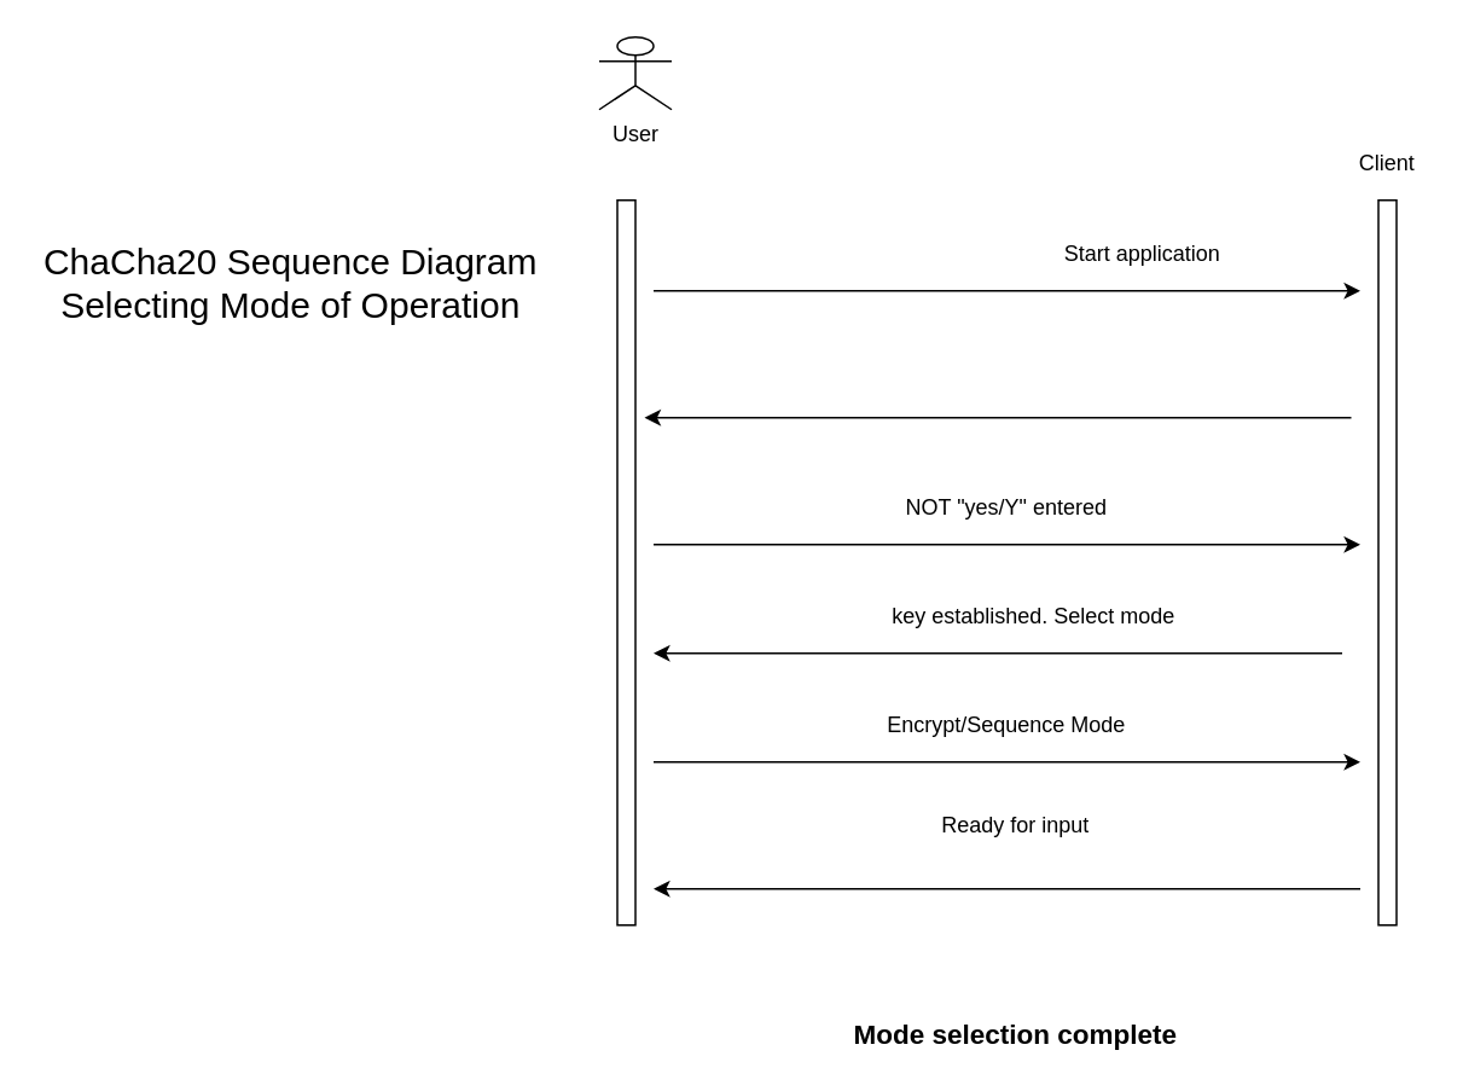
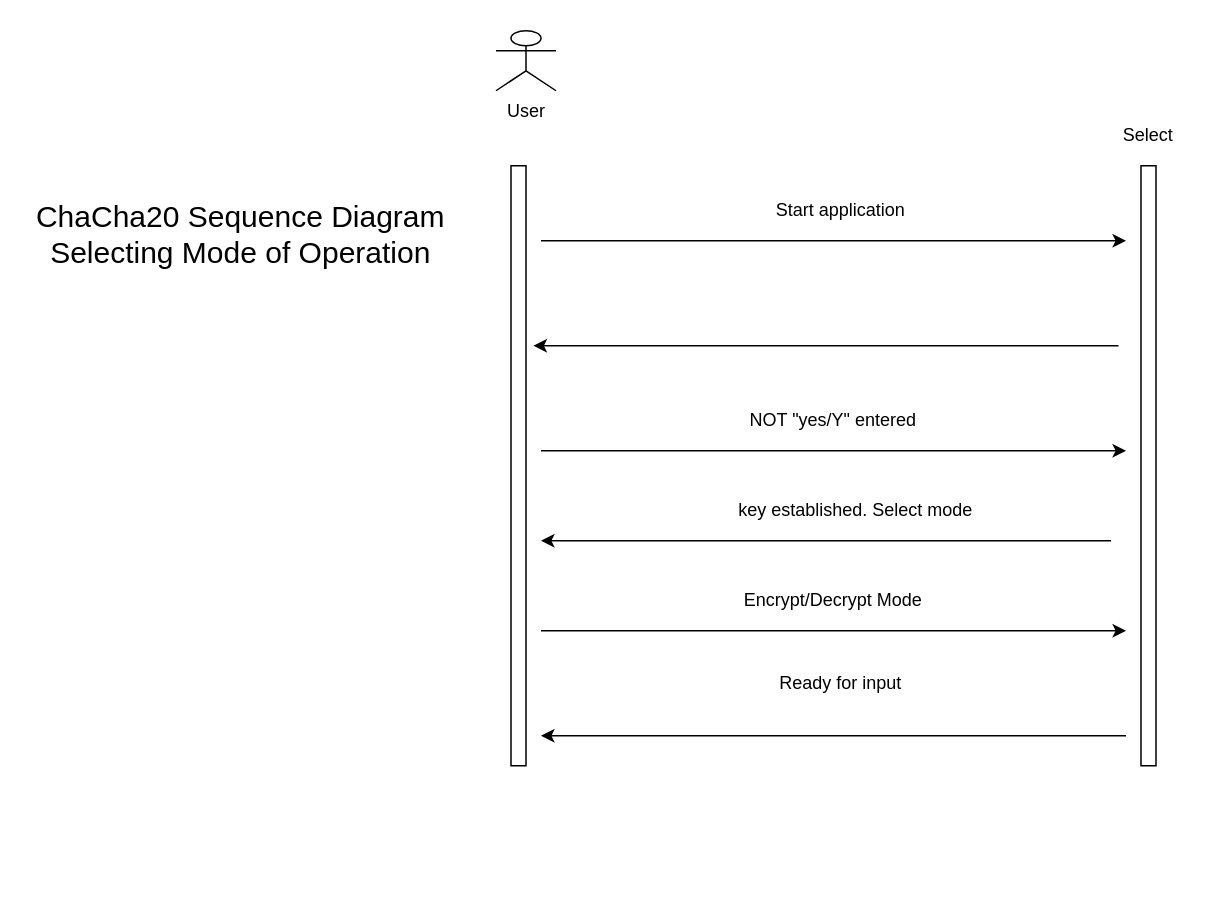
- <mxCell id="5" value="Client" style="text;html=1;strokeColor=none;fillColor=none;align=center;verticalAlign=middle;whiteSpace=wrap;rounded=0;" parent="1" vertex="1"><mxGeometry x="745" y="80" width="40" height="20" as="geometry" /></mxCell>
+ <mxCell id="5" value="Select" style="text;html=1;strokeColor=none;fillColor=none;align=center;verticalAlign=middle;whiteSpace=wrap;rounded=0;" parent="1" vertex="1"><mxGeometry x="745" y="80" width="40" height="20" as="geometry" /></mxCell>
- <mxCell id="7" value="Start application" style="text;html=1;strokeColor=none;fillColor=none;align=center;verticalAlign=middle;whiteSpace=wrap;rounded=0;" parent="1" vertex="1"><mxGeometry x="570" y="130" width="120" height="20" as="geometry" /></mxCell>
+ <mxCell id="7" value="Start application" style="text;html=1;strokeColor=none;fillColor=none;align=center;verticalAlign=middle;whiteSpace=wrap;rounded=0;" parent="1" vertex="1"><mxGeometry x="500" y="130" width="120" height="20" as="geometry" /></mxCell>
- <mxCell id="14" value="Encrypt/Sequence Mode" style="text;html=1;strokeColor=none;fillColor=none;align=center;verticalAlign=middle;whiteSpace=wrap;rounded=0;" parent="1" vertex="1"><mxGeometry x="455" y="390" width="200" height="20" as="geometry" /></mxCell>
+ <mxCell id="14" value="Encrypt/Decrypt Mode" style="text;html=1;strokeColor=none;fillColor=none;align=center;verticalAlign=middle;whiteSpace=wrap;rounded=0;" parent="1" vertex="1"><mxGeometry x="455" y="390" width="200" height="20" as="geometry" /></mxCell>
- <mxCell id="18" value="&lt;b&gt;&lt;font style=&quot;font-size: 15px&quot;&gt;Mode selection complete&lt;/font&gt;&lt;/b&gt;" style="text;html=1;strokeColor=none;fillColor=none;align=center;verticalAlign=middle;whiteSpace=wrap;rounded=0;" vertex="1" parent="1"><mxGeometry x="450" y="560" width="220" height="20" as="geometry" /></mxCell>
